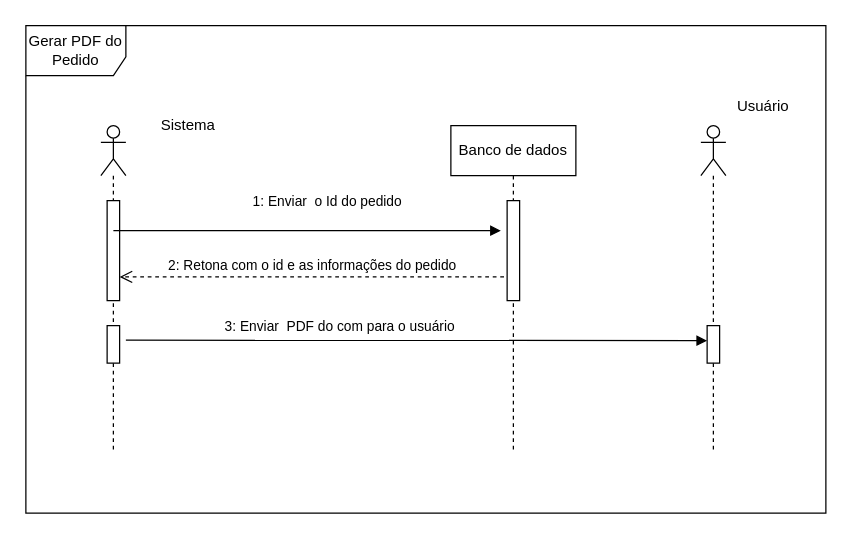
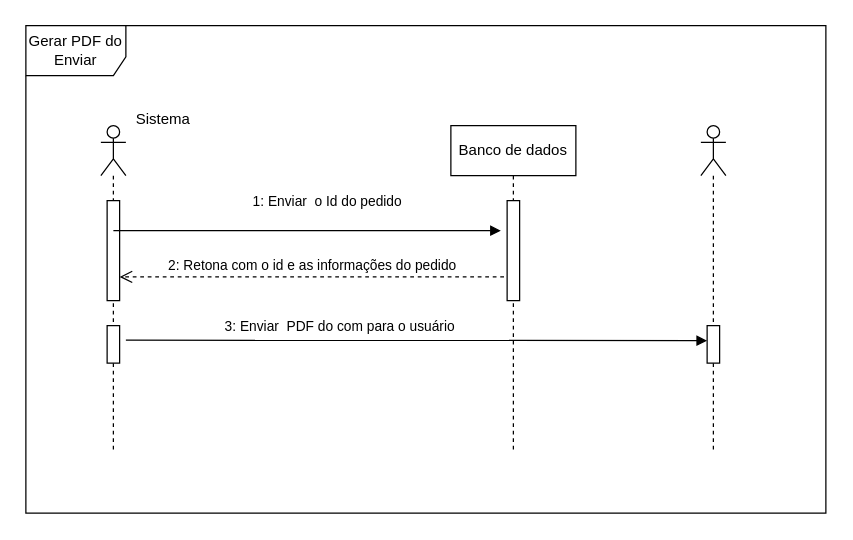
- <mxCell id="2" value="Gerar PDF do Pedido" style="shape=umlFrame;whiteSpace=wrap;html=1;width=80;height=40;" parent="1" vertex="1"><mxGeometry x="20" y="20" width="640" height="390" as="geometry" /></mxCell>
+ <mxCell id="2" value="Gerar PDF do Enviar" style="shape=umlFrame;whiteSpace=wrap;html=1;width=80;height=40;" parent="1" vertex="1"><mxGeometry x="20" y="20" width="640" height="390" as="geometry" /></mxCell>
- <mxCell id="14" value="Usuário" style="text;html=1;strokeColor=none;fillColor=none;align=center;verticalAlign=middle;whiteSpace=wrap;rounded=0;" vertex="1" parent="1"><mxGeometry x="580" y="70" width="60" height="30" as="geometry" /></mxCell>
- <mxCell id="6" value="Sistema" style="text;html=1;strokeColor=none;fillColor=none;align=center;verticalAlign=middle;whiteSpace=wrap;rounded=0;" parent="1" vertex="1"><mxGeometry x="120" y="85" width="60" height="30" as="geometry" /></mxCell>
+ <mxCell id="6" value="Sistema" style="text;html=1;strokeColor=none;fillColor=none;align=center;verticalAlign=middle;whiteSpace=wrap;rounded=0;" parent="1" vertex="1"><mxGeometry x="100" y="80" width="60" height="30" as="geometry" /></mxCell>
